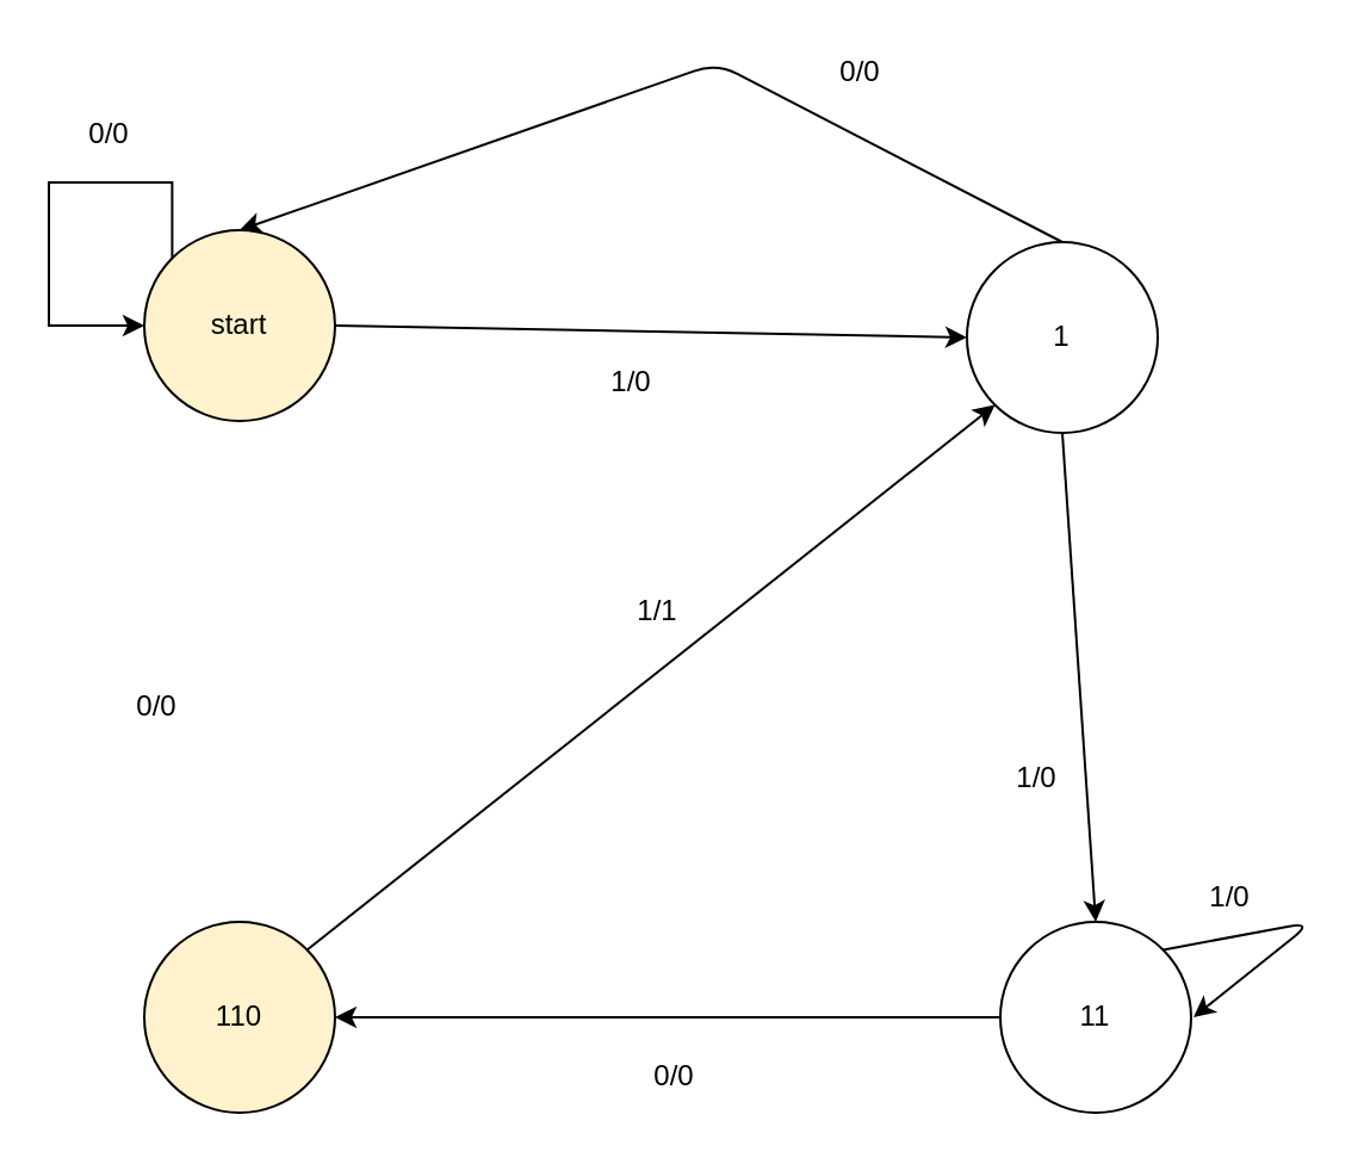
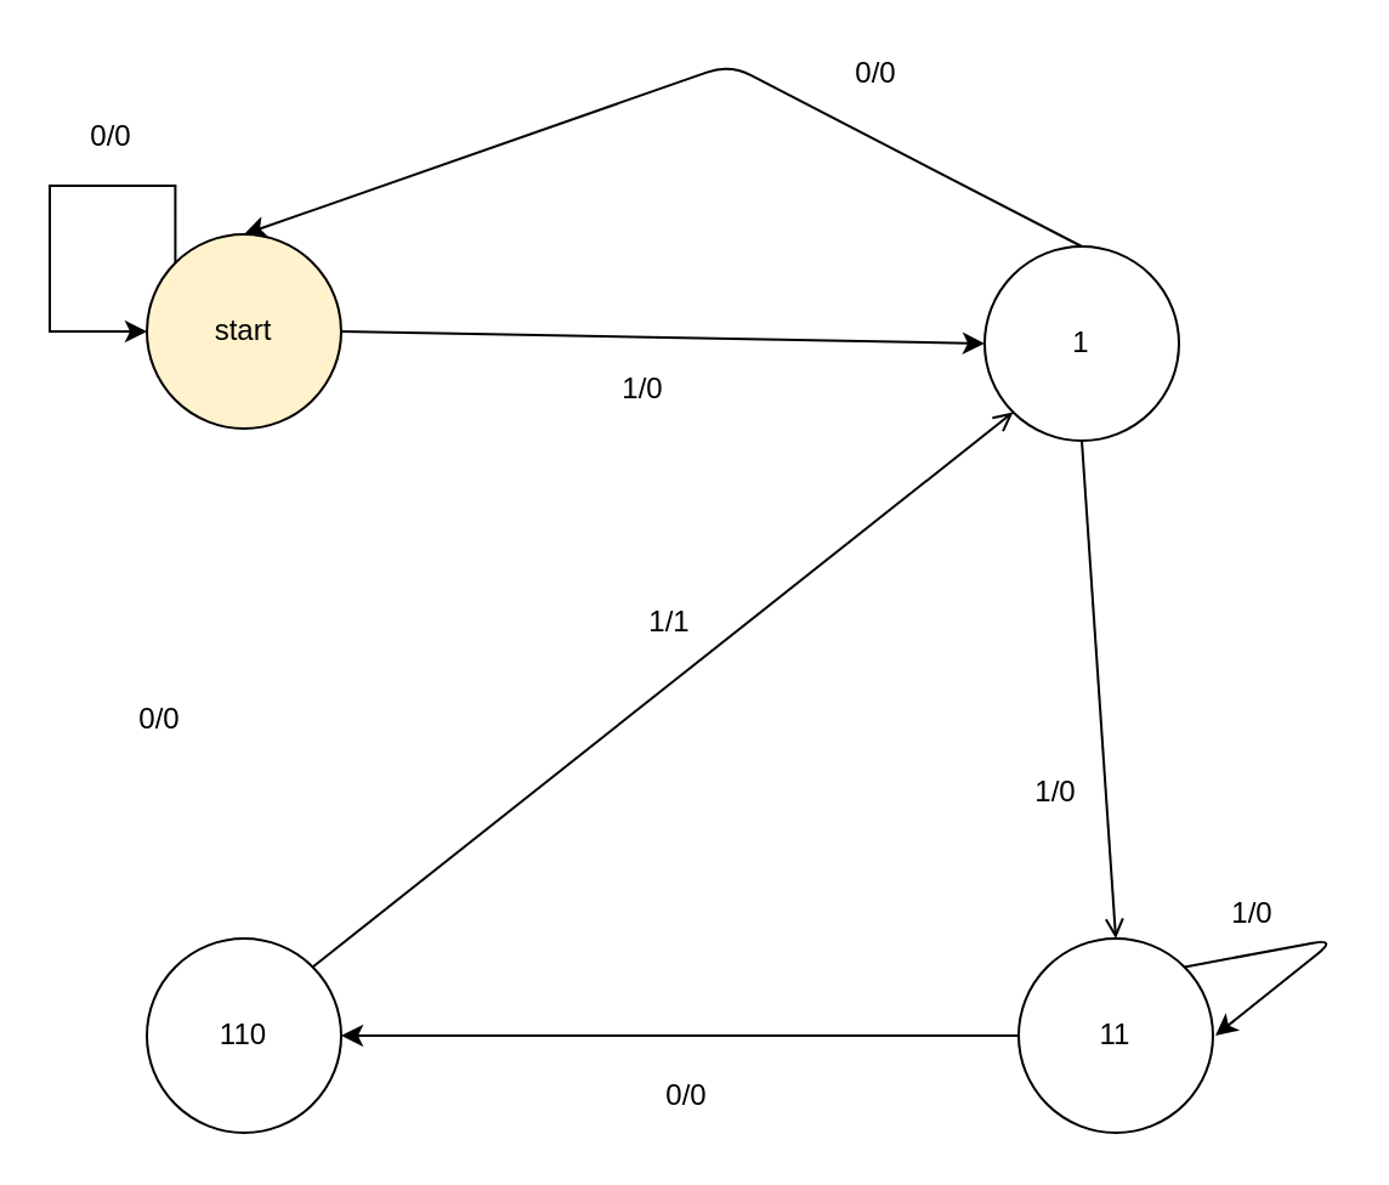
- <mxCell id="9" value="" style="endArrow=classic;html=1;exitX=1;exitY=0;exitDx=0;exitDy=0;entryX=0;entryY=1;entryDx=0;entryDy=0;" edge="1" parent="1" source="5" target="3"><mxGeometry width="50" height="50" relative="1" as="geometry"><mxPoint x="60" y="536" as="sourcePoint" /><mxPoint x="110" y="486" as="targetPoint" /></mxGeometry></mxCell>
+ <mxCell id="9" value="" style="endArrow=open;html=1;exitX=1;exitY=0;exitDx=0;exitDy=0;entryX=0;entryY=1;entryDx=0;entryDy=0;" edge="1" parent="1" source="5" target="3"><mxGeometry width="50" height="50" relative="1" as="geometry"><mxPoint x="60" y="536" as="sourcePoint" /><mxPoint x="110" y="486" as="targetPoint" /></mxGeometry></mxCell>
- <mxCell id="7" value="" style="endArrow=classic;html=1;exitX=0.5;exitY=1;exitDx=0;exitDy=0;entryX=0.5;entryY=0;entryDx=0;entryDy=0;" edge="1" parent="1" source="3" target="4"><mxGeometry width="50" height="50" relative="1" as="geometry"><mxPoint x="450" y="266" as="sourcePoint" /><mxPoint x="500" y="216" as="targetPoint" /></mxGeometry></mxCell>
+ <mxCell id="7" value="" style="endArrow=open;html=1;exitX=0.5;exitY=1;exitDx=0;exitDy=0;entryX=0.5;entryY=0;entryDx=0;entryDy=0;" edge="1" parent="1" source="3" target="4"><mxGeometry width="50" height="50" relative="1" as="geometry"><mxPoint x="450" y="266" as="sourcePoint" /><mxPoint x="500" y="216" as="targetPoint" /></mxGeometry></mxCell>
- <mxCell id="5" value="110" style="ellipse;whiteSpace=wrap;html=1;aspect=fixed;fillColor=#fff2cc;" vertex="1" parent="1"><mxGeometry x="60" y="386" width="80" height="80" as="geometry" /></mxCell>
+ <mxCell id="5" value="110" style="ellipse;whiteSpace=wrap;html=1;aspect=fixed;" vertex="1" parent="1"><mxGeometry x="60" y="386" width="80" height="80" as="geometry" /></mxCell>
